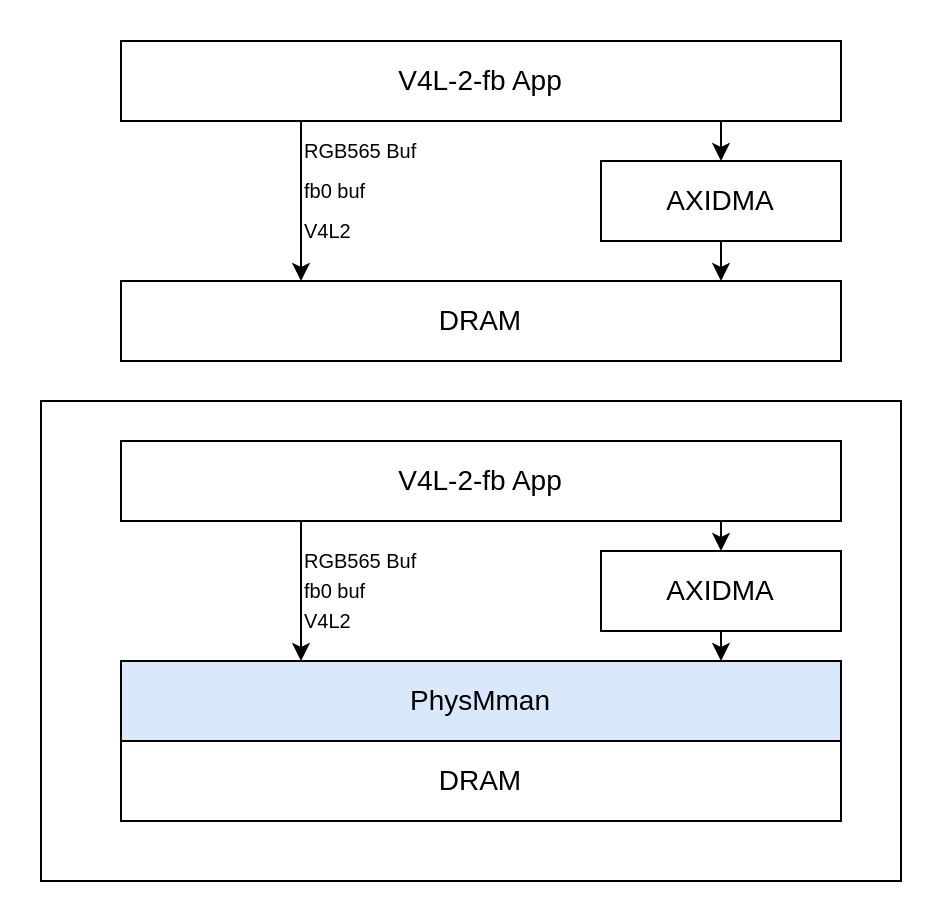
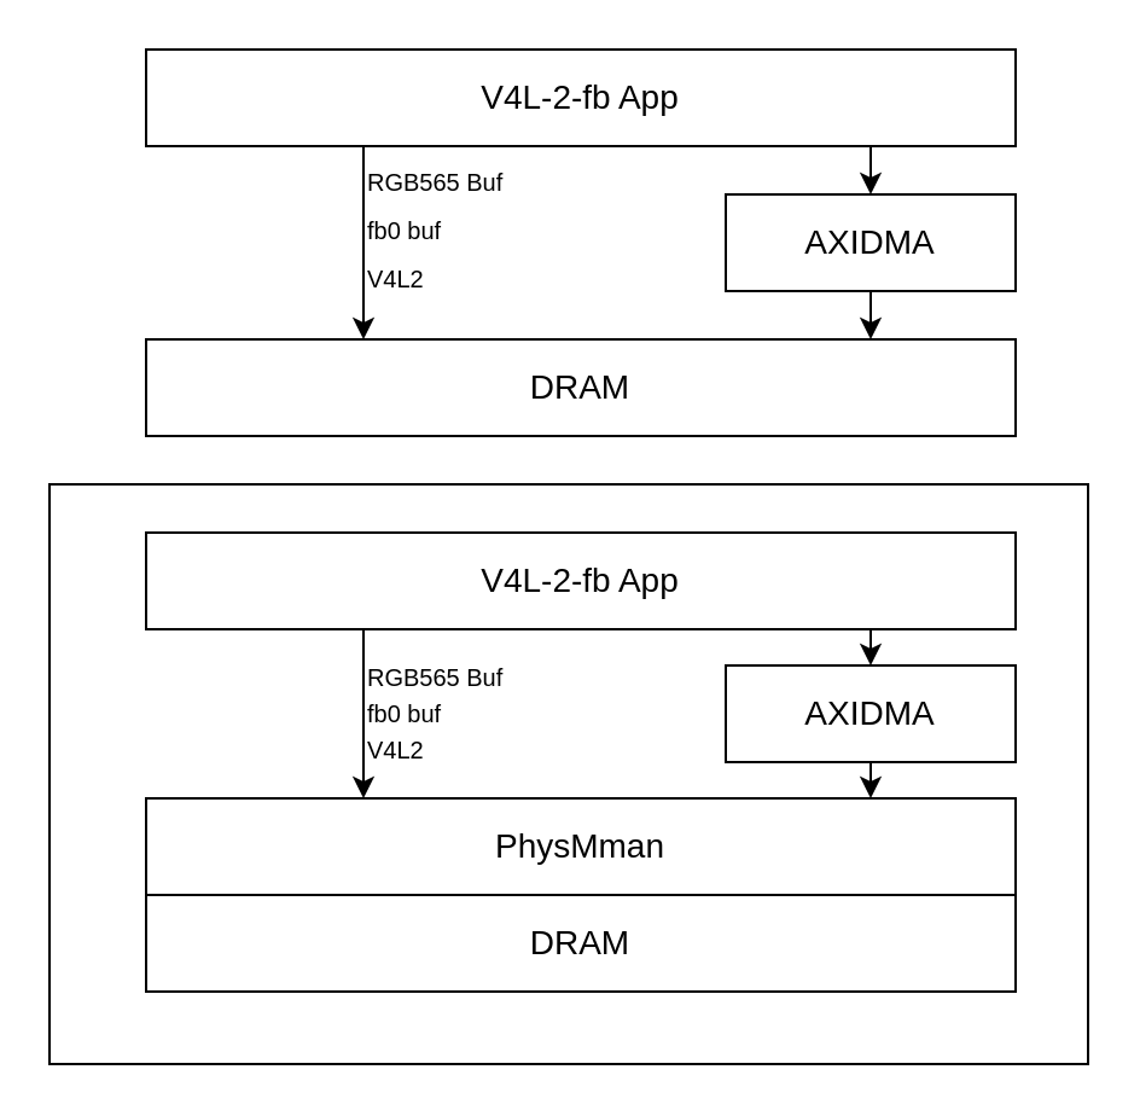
- <mxCell id="7" value="&lt;font style=&quot;font-size: 14px;&quot;&gt;PhysMman&lt;/font&gt;" style="rounded=0;whiteSpace=wrap;html=1;fillColor=#dae8fc;" vertex="1" parent="1"><mxGeometry x="60" y="330" width="360" height="40" as="geometry" /></mxCell>
+ <mxCell id="7" value="&lt;font style=&quot;font-size: 14px;&quot;&gt;PhysMman&lt;/font&gt;" style="rounded=0;whiteSpace=wrap;html=1;" vertex="1" parent="1"><mxGeometry x="60" y="330" width="360" height="40" as="geometry" /></mxCell>
